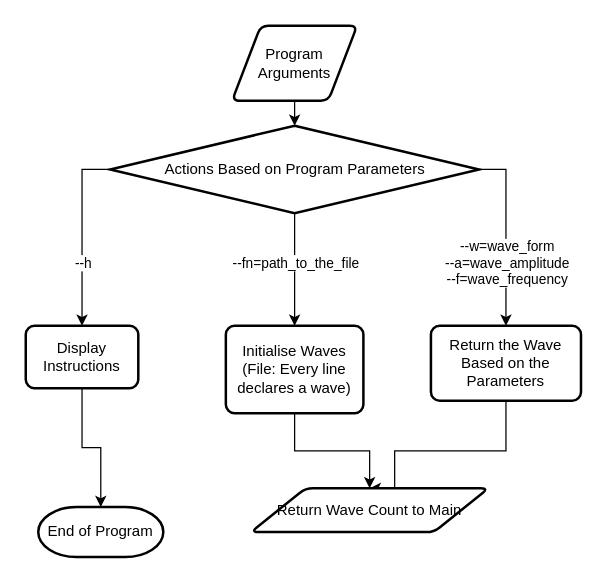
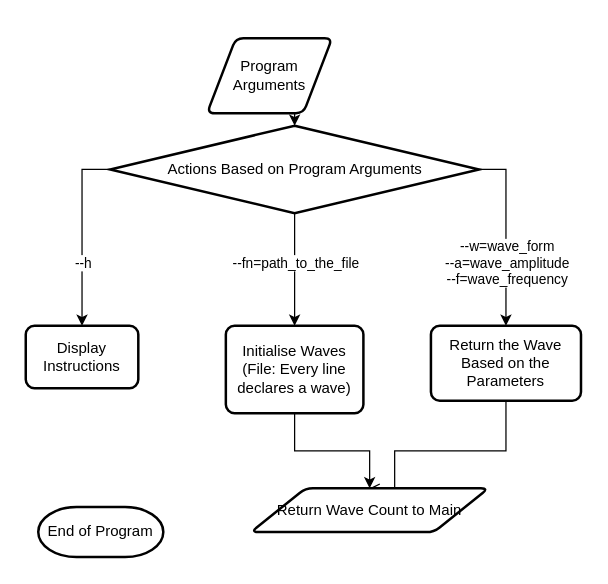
- <mxCell id="3" value="Program Arguments" style="shape=parallelogram;html=1;strokeWidth=2;perimeter=parallelogramPerimeter;whiteSpace=wrap;rounded=1;arcSize=12;size=0.23;" vertex="1" parent="1"><mxGeometry x="185" y="20" width="100" height="60" as="geometry" /></mxCell>
+ <mxCell id="3" value="Program Arguments" style="shape=parallelogram;html=1;strokeWidth=2;perimeter=parallelogramPerimeter;whiteSpace=wrap;rounded=1;arcSize=12;size=0.23;" vertex="1" parent="1"><mxGeometry x="165" y="30" width="100" height="60" as="geometry" /></mxCell>
- <mxCell id="16" value="Actions Based on Program Parameters" style="strokeWidth=2;html=1;shape=mxgraph.flowchart.decision;whiteSpace=wrap;" vertex="1" parent="1"><mxGeometry x="87.5" y="100" width="295" height="70" as="geometry" /></mxCell>
+ <mxCell id="16" value="Actions Based on Program Arguments" style="strokeWidth=2;html=1;shape=mxgraph.flowchart.decision;whiteSpace=wrap;" vertex="1" parent="1"><mxGeometry x="87.5" y="100" width="295" height="70" as="geometry" /></mxCell>
- <mxCell id="4" style="edgeStyle=orthogonalEdgeStyle;rounded=0;orthogonalLoop=1;jettySize=auto;html=1;exitX=0.5;exitY=1;exitDx=0;exitDy=0;entryX=0.5;entryY=0;entryDx=0;entryDy=0;entryPerimeter=0;" edge="1" parent="1" source="5" target="17"><mxGeometry relative="1" as="geometry" /></mxCell>
- <mxCell id="8" style="edgeStyle=orthogonalEdgeStyle;rounded=0;orthogonalLoop=1;jettySize=auto;html=1;exitX=0.5;exitY=1;exitDx=0;exitDy=0;entryX=0.5;entryY=0;entryDx=0;entryDy=0;" edge="1" parent="1" source="9" target="18"><mxGeometry relative="1" as="geometry"><Array as="points"><mxPoint x="404" y="360" /><mxPoint x="315" y="360" /></Array></mxGeometry></mxCell>
+ <mxCell id="8" style="edgeStyle=orthogonalEdgeStyle;rounded=0;orthogonalLoop=1;jettySize=auto;html=1;exitX=0.5;exitY=1;exitDx=0;exitDy=0;entryX=0.5;entryY=0;entryDx=0;entryDy=0;endArrow=open;" edge="1" parent="1" source="9" target="18"><mxGeometry relative="1" as="geometry"><Array as="points"><mxPoint x="404" y="360" /><mxPoint x="315" y="360" /></Array></mxGeometry></mxCell>
